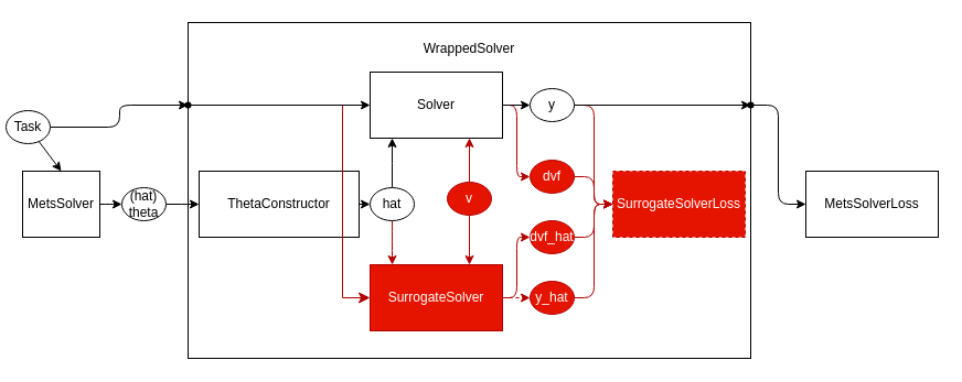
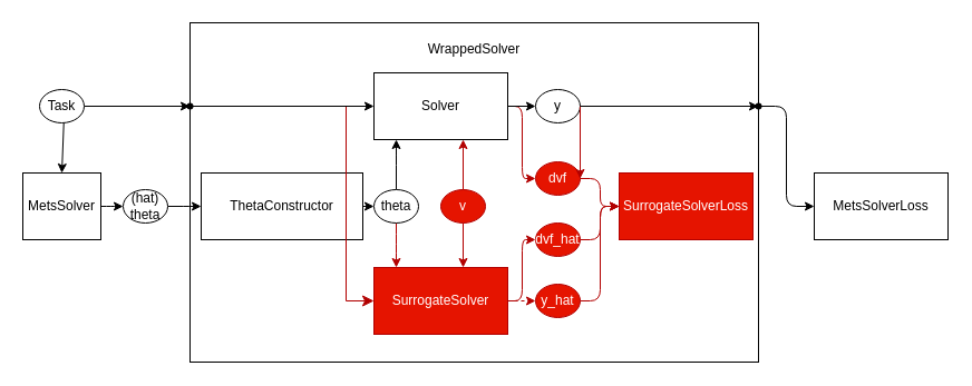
- <mxCell id="16" value="Task" style="ellipse;whiteSpace=wrap;html=1;" parent="1" vertex="1"><mxGeometry x="5" y="100" width="40" height="30" as="geometry" /></mxCell>
+ <mxCell id="16" value="Task" style="ellipse;whiteSpace=wrap;html=1;" parent="1" vertex="1"><mxGeometry x="35" y="80" width="40" height="30" as="geometry" /></mxCell>
- <mxCell id="38" value="" style="edgeStyle=elbowEdgeStyle;jumpStyle=arc;html=1;fillColor=#e51400;strokeColor=#B20000;exitX=1;exitY=0.5;exitDx=0;exitDy=0;entryX=0;entryY=0.5;entryDx=0;entryDy=0;" parent="1" source="25" target="11" edge="1"><mxGeometry relative="1" as="geometry"><mxPoint x="530" y="170" as="sourcePoint" /><mxPoint x="560" y="195" as="targetPoint" /></mxGeometry></mxCell>
+ <mxCell id="38" value="" style="edgeStyle=elbowEdgeStyle;jumpStyle=arc;html=1;fillColor=#e51400;strokeColor=#B20000;exitX=1;exitY=0.5;exitDx=0;exitDy=0;" parent="1" source="25" target="27" edge="1"><mxGeometry relative="1" as="geometry"><mxPoint x="530" y="170" as="sourcePoint" /><mxPoint x="560" y="195" as="targetPoint" /></mxGeometry></mxCell>
- <mxCell id="32" value="v" style="ellipse;whiteSpace=wrap;html=1;fillColor=#e51400;fontColor=#ffffff;strokeColor=#B20000;" parent="1" vertex="1"><mxGeometry x="405" y="165" width="40" height="30" as="geometry" /></mxCell>
+ <mxCell id="32" value="v" style="ellipse;whiteSpace=wrap;html=1;fillColor=#e51400;fontColor=#ffffff;strokeColor=#B20000;" parent="1" vertex="1"><mxGeometry x="395" y="170" width="40" height="30" as="geometry" /></mxCell>
- <mxCell id="21" value="hat" style="ellipse;whiteSpace=wrap;html=1;" parent="1" vertex="1"><mxGeometry x="335" y="170" width="40" height="30" as="geometry" /></mxCell>
+ <mxCell id="21" value="theta" style="ellipse;whiteSpace=wrap;html=1;" parent="1" vertex="1"><mxGeometry x="335" y="170" width="40" height="30" as="geometry" /></mxCell>
- <mxCell id="11" value="SurrogateSolverLoss" style="whiteSpace=wrap;html=1;fillColor=#e51400;fontColor=#ffffff;strokeColor=#B20000;dashed=1;" parent="1" vertex="1"><mxGeometry x="555" y="155" width="120" height="60" as="geometry" /></mxCell>
+ <mxCell id="11" value="SurrogateSolverLoss" style="whiteSpace=wrap;html=1;fillColor=#e51400;fontColor=#ffffff;strokeColor=#B20000;" parent="1" vertex="1"><mxGeometry x="555" y="155" width="120" height="60" as="geometry" /></mxCell>
